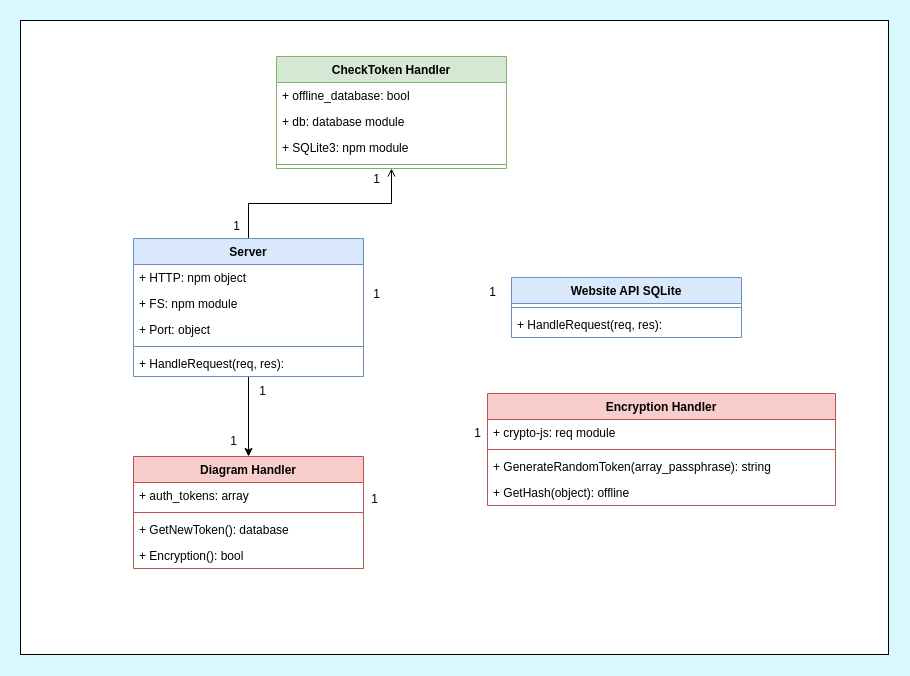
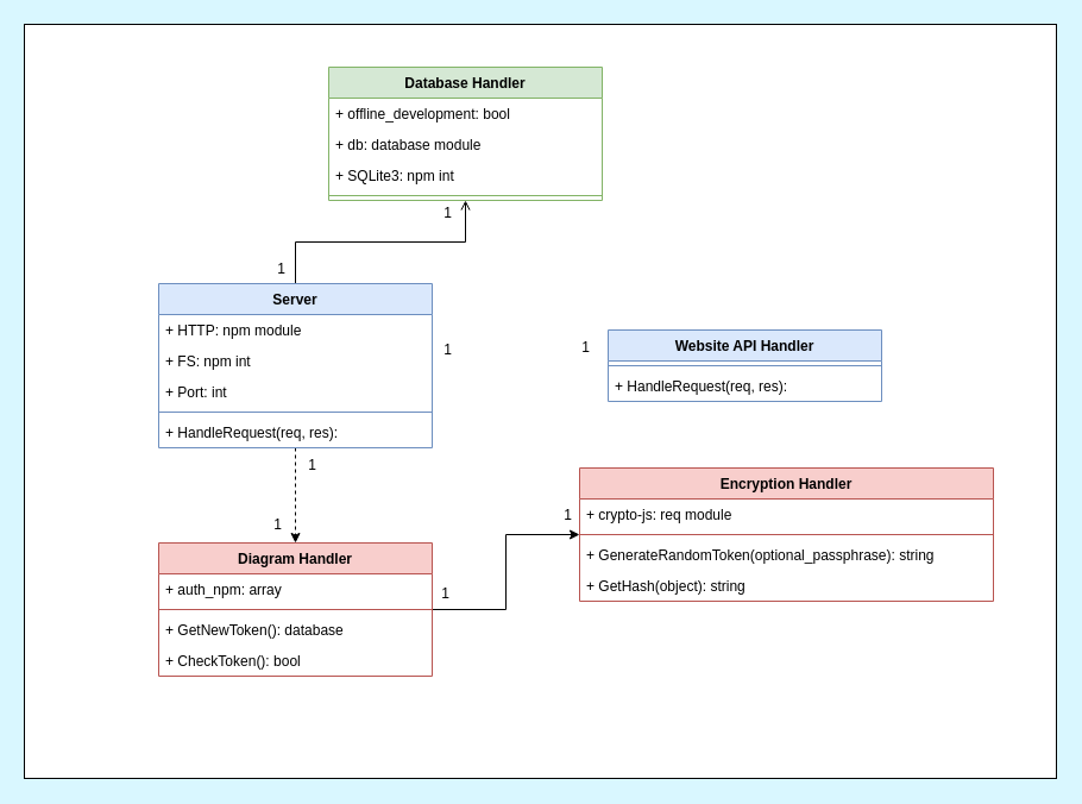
- <mxCell id="25" value="CheckToken Handler" style="swimlane;fontStyle=1;align=center;verticalAlign=top;childLayout=stackLayout;horizontal=1;startSize=26;horizontalStack=0;resizeParent=1;resizeParentMax=0;resizeLast=0;collapsible=1;marginBottom=0;whiteSpace=wrap;html=1;fillColor=#d5e8d4;strokeColor=#82b366;" vertex="1" parent="1"><mxGeometry x="276" y="56" width="230" height="112" as="geometry" /></mxCell>
+ <mxCell id="25" value="Database Handler" style="swimlane;fontStyle=1;align=center;verticalAlign=top;childLayout=stackLayout;horizontal=1;startSize=26;horizontalStack=0;resizeParent=1;resizeParentMax=0;resizeLast=0;collapsible=1;marginBottom=0;whiteSpace=wrap;html=1;fillColor=#d5e8d4;strokeColor=#82b366;" vertex="1" parent="1"><mxGeometry x="276" y="56" width="230" height="112" as="geometry" /></mxCell>
- <mxCell id="26" value="+ offline_database: bool" style="text;align=left;verticalAlign=top;spacingLeft=4;spacingRight=4;overflow=hidden;rotatable=0;points=[[0,0.5],[1,0.5]];portConstraint=eastwest;whiteSpace=wrap;html=1;" vertex="1" parent="25"><mxGeometry y="26" width="230" height="26" as="geometry" /></mxCell>
+ <mxCell id="26" value="+ offline_development: bool" style="text;align=left;verticalAlign=top;spacingLeft=4;spacingRight=4;overflow=hidden;rotatable=0;points=[[0,0.5],[1,0.5]];portConstraint=eastwest;whiteSpace=wrap;html=1;" vertex="1" parent="25"><mxGeometry y="26" width="230" height="26" as="geometry" /></mxCell>
- <mxCell id="28" value="+ SQLite3: npm module" style="text;strokeColor=none;fillColor=none;align=left;verticalAlign=top;spacingLeft=4;spacingRight=4;overflow=hidden;rotatable=0;points=[[0,0.5],[1,0.5]];portConstraint=eastwest;whiteSpace=wrap;html=1;" vertex="1" parent="25"><mxGeometry y="78" width="230" height="26" as="geometry" /></mxCell>
+ <mxCell id="28" value="+ SQLite3: npm int" style="text;strokeColor=none;fillColor=none;align=left;verticalAlign=top;spacingLeft=4;spacingRight=4;overflow=hidden;rotatable=0;points=[[0,0.5],[1,0.5]];portConstraint=eastwest;whiteSpace=wrap;html=1;" vertex="1" parent="25"><mxGeometry y="78" width="230" height="26" as="geometry" /></mxCell>
- <mxCell id="6" value="+ HTTP: npm object" style="text;align=left;verticalAlign=top;spacingLeft=4;spacingRight=4;overflow=hidden;rotatable=0;points=[[0,0.5],[1,0.5]];portConstraint=eastwest;whiteSpace=wrap;html=1;" vertex="1" parent="5"><mxGeometry y="26" width="230" height="26" as="geometry" /></mxCell>
+ <mxCell id="6" value="+ HTTP: npm module" style="text;align=left;verticalAlign=top;spacingLeft=4;spacingRight=4;overflow=hidden;rotatable=0;points=[[0,0.5],[1,0.5]];portConstraint=eastwest;whiteSpace=wrap;html=1;" vertex="1" parent="5"><mxGeometry y="26" width="230" height="26" as="geometry" /></mxCell>
- <mxCell id="11" value="Website API SQLite" style="swimlane;fontStyle=1;align=center;verticalAlign=top;childLayout=stackLayout;horizontal=1;startSize=26;horizontalStack=0;resizeParent=1;resizeParentMax=0;resizeLast=0;collapsible=1;marginBottom=0;whiteSpace=wrap;html=1;fillColor=#dae8fc;strokeColor=#6c8ebf;" vertex="1" parent="1"><mxGeometry x="511" y="277" width="230" height="60" as="geometry" /></mxCell>
+ <mxCell id="11" value="Website API Handler" style="swimlane;fontStyle=1;align=center;verticalAlign=top;childLayout=stackLayout;horizontal=1;startSize=26;horizontalStack=0;resizeParent=1;resizeParentMax=0;resizeLast=0;collapsible=1;marginBottom=0;whiteSpace=wrap;html=1;fillColor=#dae8fc;strokeColor=#6c8ebf;" vertex="1" parent="1"><mxGeometry x="511" y="277" width="230" height="60" as="geometry" /></mxCell>
- <mxCell id="7" value="+ FS: npm module" style="text;strokeColor=none;fillColor=none;align=left;verticalAlign=top;spacingLeft=4;spacingRight=4;overflow=hidden;rotatable=0;points=[[0,0.5],[1,0.5]];portConstraint=eastwest;whiteSpace=wrap;html=1;" vertex="1" parent="5"><mxGeometry y="52" width="230" height="26" as="geometry" /></mxCell>
+ <mxCell id="7" value="+ FS: npm int" style="text;strokeColor=none;fillColor=none;align=left;verticalAlign=top;spacingLeft=4;spacingRight=4;overflow=hidden;rotatable=0;points=[[0,0.5],[1,0.5]];portConstraint=eastwest;whiteSpace=wrap;html=1;" vertex="1" parent="5"><mxGeometry y="52" width="230" height="26" as="geometry" /></mxCell>
- <mxCell id="8" value="+ Port: object" style="text;strokeColor=none;fillColor=none;align=left;verticalAlign=top;spacingLeft=4;spacingRight=4;overflow=hidden;rotatable=0;points=[[0,0.5],[1,0.5]];portConstraint=eastwest;whiteSpace=wrap;html=1;" vertex="1" parent="5"><mxGeometry y="78" width="230" height="26" as="geometry" /></mxCell>
+ <mxCell id="8" value="+ Port: int" style="text;strokeColor=none;fillColor=none;align=left;verticalAlign=top;spacingLeft=4;spacingRight=4;overflow=hidden;rotatable=0;points=[[0,0.5],[1,0.5]];portConstraint=eastwest;whiteSpace=wrap;html=1;" vertex="1" parent="5"><mxGeometry y="78" width="230" height="26" as="geometry" /></mxCell>
- <mxCell id="3" value="" style="edgeStyle=orthogonalEdgeStyle;rounded=0;orthogonalLoop=1;jettySize=auto;html=1;" edge="1" parent="1" source="5" target="15"><mxGeometry relative="1" as="geometry" /></mxCell>
+ <mxCell id="3" value="" style="edgeStyle=orthogonalEdgeStyle;rounded=0;orthogonalLoop=1;jettySize=auto;html=1;dashed=1;" edge="1" parent="1" source="5" target="15"><mxGeometry relative="1" as="geometry" /></mxCell>
- <mxCell id="23" value="+ GenerateRandomToken(array_passphrase): string" style="text;strokeColor=none;fillColor=none;align=left;verticalAlign=top;spacingLeft=4;spacingRight=4;overflow=hidden;rotatable=0;points=[[0,0.5],[1,0.5]];portConstraint=eastwest;whiteSpace=wrap;html=1;" vertex="1" parent="20"><mxGeometry y="60" width="348" height="26" as="geometry" /></mxCell>
+ <mxCell id="23" value="+ GenerateRandomToken(optional_passphrase): string" style="text;strokeColor=none;fillColor=none;align=left;verticalAlign=top;spacingLeft=4;spacingRight=4;overflow=hidden;rotatable=0;points=[[0,0.5],[1,0.5]];portConstraint=eastwest;whiteSpace=wrap;html=1;" vertex="1" parent="20"><mxGeometry y="60" width="348" height="26" as="geometry" /></mxCell>
+ <mxCell id="14" value="" style="edgeStyle=orthogonalEdgeStyle;rounded=0;orthogonalLoop=1;jettySize=auto;html=1;" edge="1" parent="1" source="15" target="20"><mxGeometry relative="1" as="geometry" /></mxCell>
- <mxCell id="24" value="+ GetHash(object): offline" style="text;strokeColor=none;fillColor=none;align=left;verticalAlign=top;spacingLeft=4;spacingRight=4;overflow=hidden;rotatable=0;points=[[0,0.5],[1,0.5]];portConstraint=eastwest;whiteSpace=wrap;html=1;" vertex="1" parent="20"><mxGeometry y="86" width="348" height="26" as="geometry" /></mxCell>
+ <mxCell id="24" value="+ GetHash(object): string" style="text;strokeColor=none;fillColor=none;align=left;verticalAlign=top;spacingLeft=4;spacingRight=4;overflow=hidden;rotatable=0;points=[[0,0.5],[1,0.5]];portConstraint=eastwest;whiteSpace=wrap;html=1;" vertex="1" parent="20"><mxGeometry y="86" width="348" height="26" as="geometry" /></mxCell>
- <mxCell id="16" value="+ auth_tokens: array" style="text;align=left;verticalAlign=top;spacingLeft=4;spacingRight=4;overflow=hidden;rotatable=0;points=[[0,0.5],[1,0.5]];portConstraint=eastwest;whiteSpace=wrap;html=1;" vertex="1" parent="15"><mxGeometry y="26" width="230" height="26" as="geometry" /></mxCell>
+ <mxCell id="16" value="+ auth_npm: array" style="text;align=left;verticalAlign=top;spacingLeft=4;spacingRight=4;overflow=hidden;rotatable=0;points=[[0,0.5],[1,0.5]];portConstraint=eastwest;whiteSpace=wrap;html=1;" vertex="1" parent="15"><mxGeometry y="26" width="230" height="26" as="geometry" /></mxCell>
- <mxCell id="19" value="+ Encryption(): bool" style="text;strokeColor=none;fillColor=none;align=left;verticalAlign=top;spacingLeft=4;spacingRight=4;overflow=hidden;rotatable=0;points=[[0,0.5],[1,0.5]];portConstraint=eastwest;whiteSpace=wrap;html=1;" vertex="1" parent="15"><mxGeometry y="86" width="230" height="26" as="geometry" /></mxCell>
+ <mxCell id="19" value="+ CheckToken(): bool" style="text;strokeColor=none;fillColor=none;align=left;verticalAlign=top;spacingLeft=4;spacingRight=4;overflow=hidden;rotatable=0;points=[[0,0.5],[1,0.5]];portConstraint=eastwest;whiteSpace=wrap;html=1;" vertex="1" parent="15"><mxGeometry y="86" width="230" height="26" as="geometry" /></mxCell>
